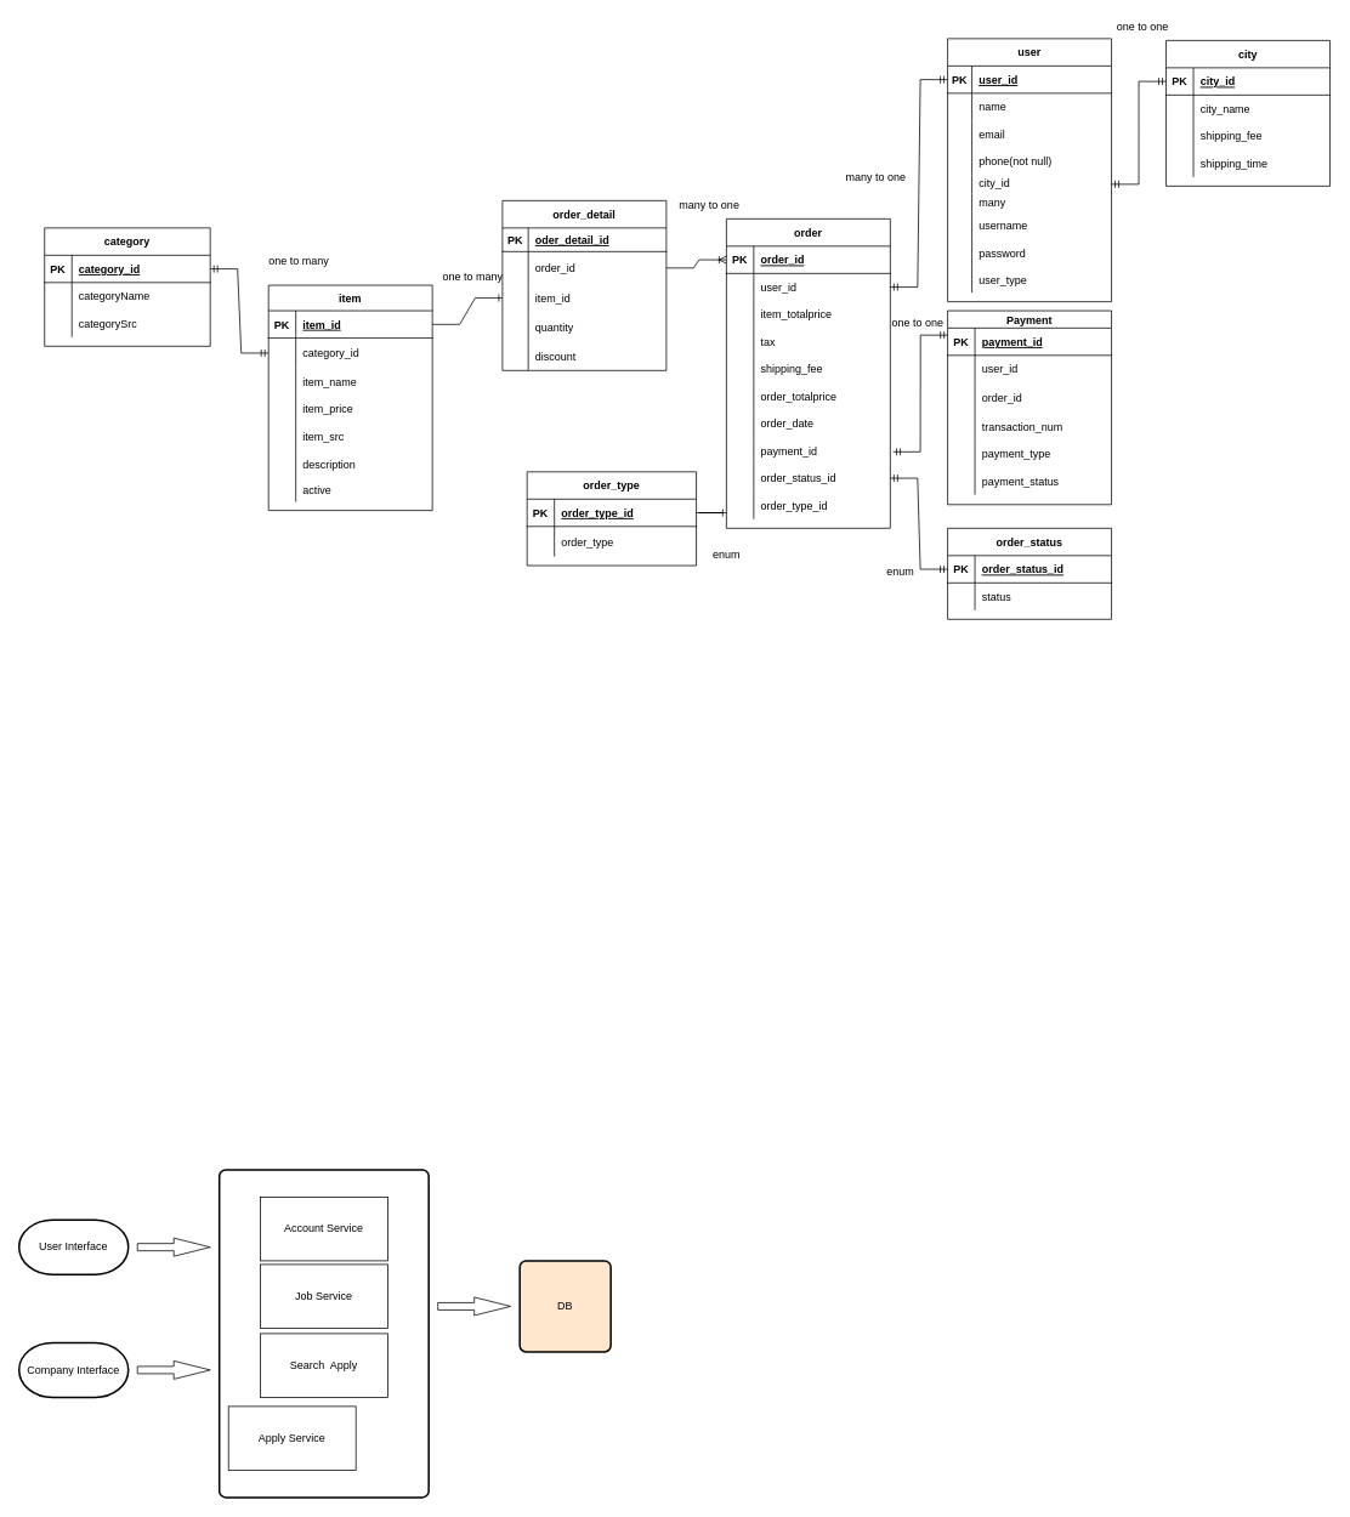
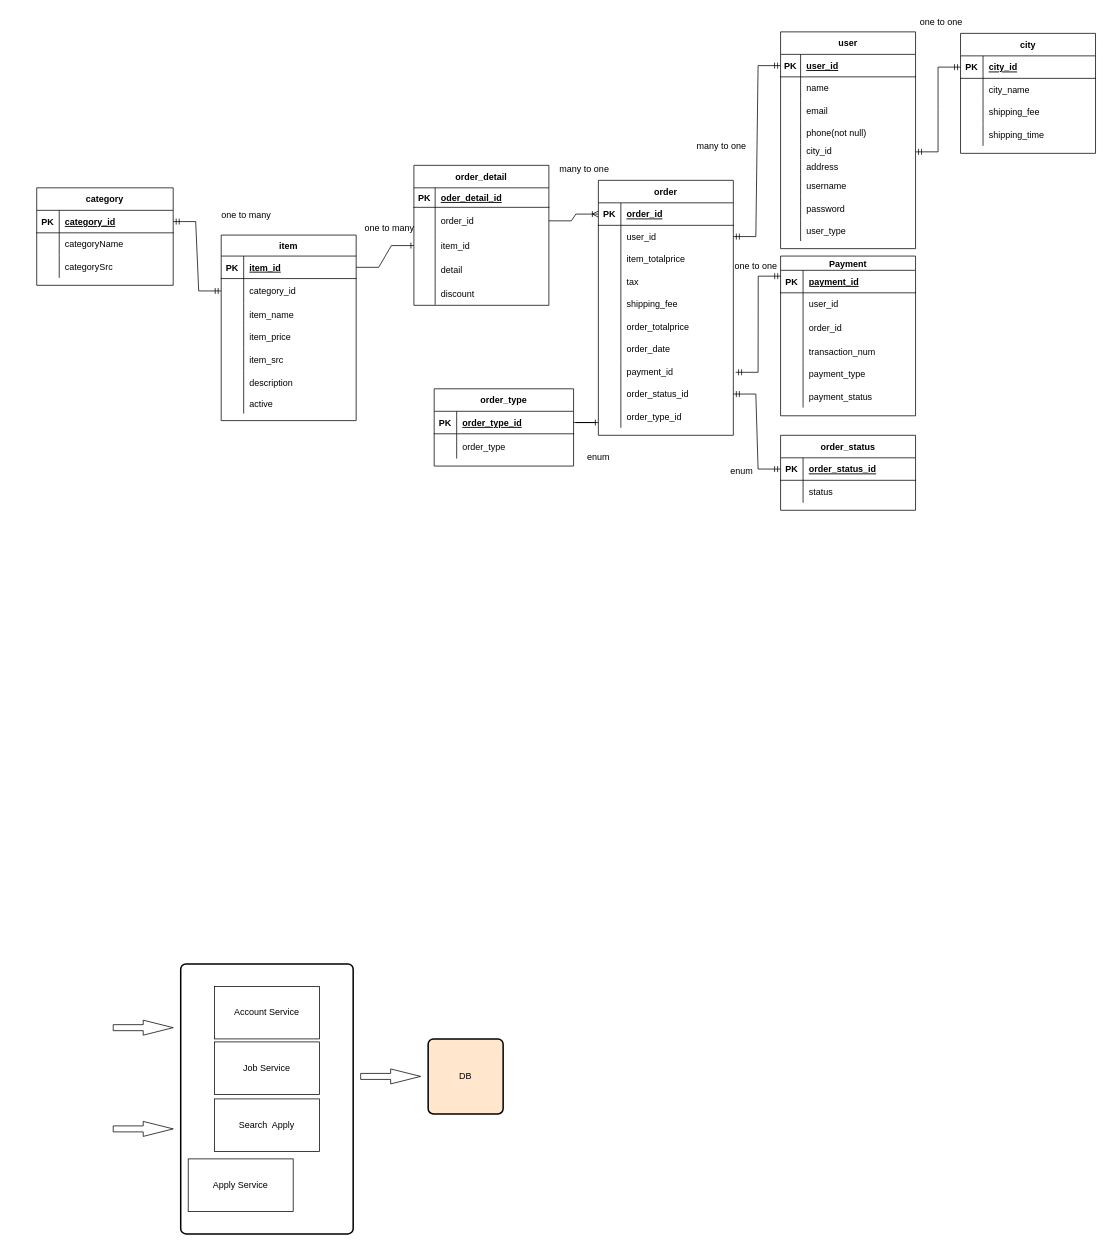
- <mxCell id="94" value="many" style="shape=partialRectangle;connectable=0;fillColor=none;top=0;left=0;bottom=0;right=0;align=left;spacingLeft=6;overflow=hidden;" parent="92" vertex="1"><mxGeometry x="26.699" width="153.301" height="20" as="geometry"><mxRectangle width="153.301" height="20" as="alternateBounds" /></mxGeometry></mxCell>
+ <mxCell id="94" value="address" style="shape=partialRectangle;connectable=0;fillColor=none;top=0;left=0;bottom=0;right=0;align=left;spacingLeft=6;overflow=hidden;" parent="92" vertex="1"><mxGeometry x="26.699" width="153.301" height="20" as="geometry"><mxRectangle width="153.301" height="20" as="alternateBounds" /></mxGeometry></mxCell>
- <mxCell id="116" value="quantity" style="shape=partialRectangle;connectable=0;fillColor=none;top=0;left=0;bottom=0;right=0;align=left;spacingLeft=6;overflow=hidden;" vertex="1" parent="114"><mxGeometry x="28.333" width="151.667" height="34" as="geometry"><mxRectangle width="151.667" height="34" as="alternateBounds" /></mxGeometry></mxCell>
+ <mxCell id="116" value="detail" style="shape=partialRectangle;connectable=0;fillColor=none;top=0;left=0;bottom=0;right=0;align=left;spacingLeft=6;overflow=hidden;" vertex="1" parent="114"><mxGeometry x="28.333" width="151.667" height="34" as="geometry"><mxRectangle width="151.667" height="34" as="alternateBounds" /></mxGeometry></mxCell>
- <mxCell id="3" value="User Interface" style="strokeWidth=2;html=1;shape=mxgraph.flowchart.terminator;whiteSpace=wrap;" parent="1" vertex="1"><mxGeometry x="20" y="1340" width="120" height="60" as="geometry" /></mxCell>
- <mxCell id="5" value="Company Interface" style="strokeWidth=2;html=1;shape=mxgraph.flowchart.terminator;whiteSpace=wrap;" parent="1" vertex="1"><mxGeometry x="20" y="1475" width="120" height="60" as="geometry" /></mxCell>
